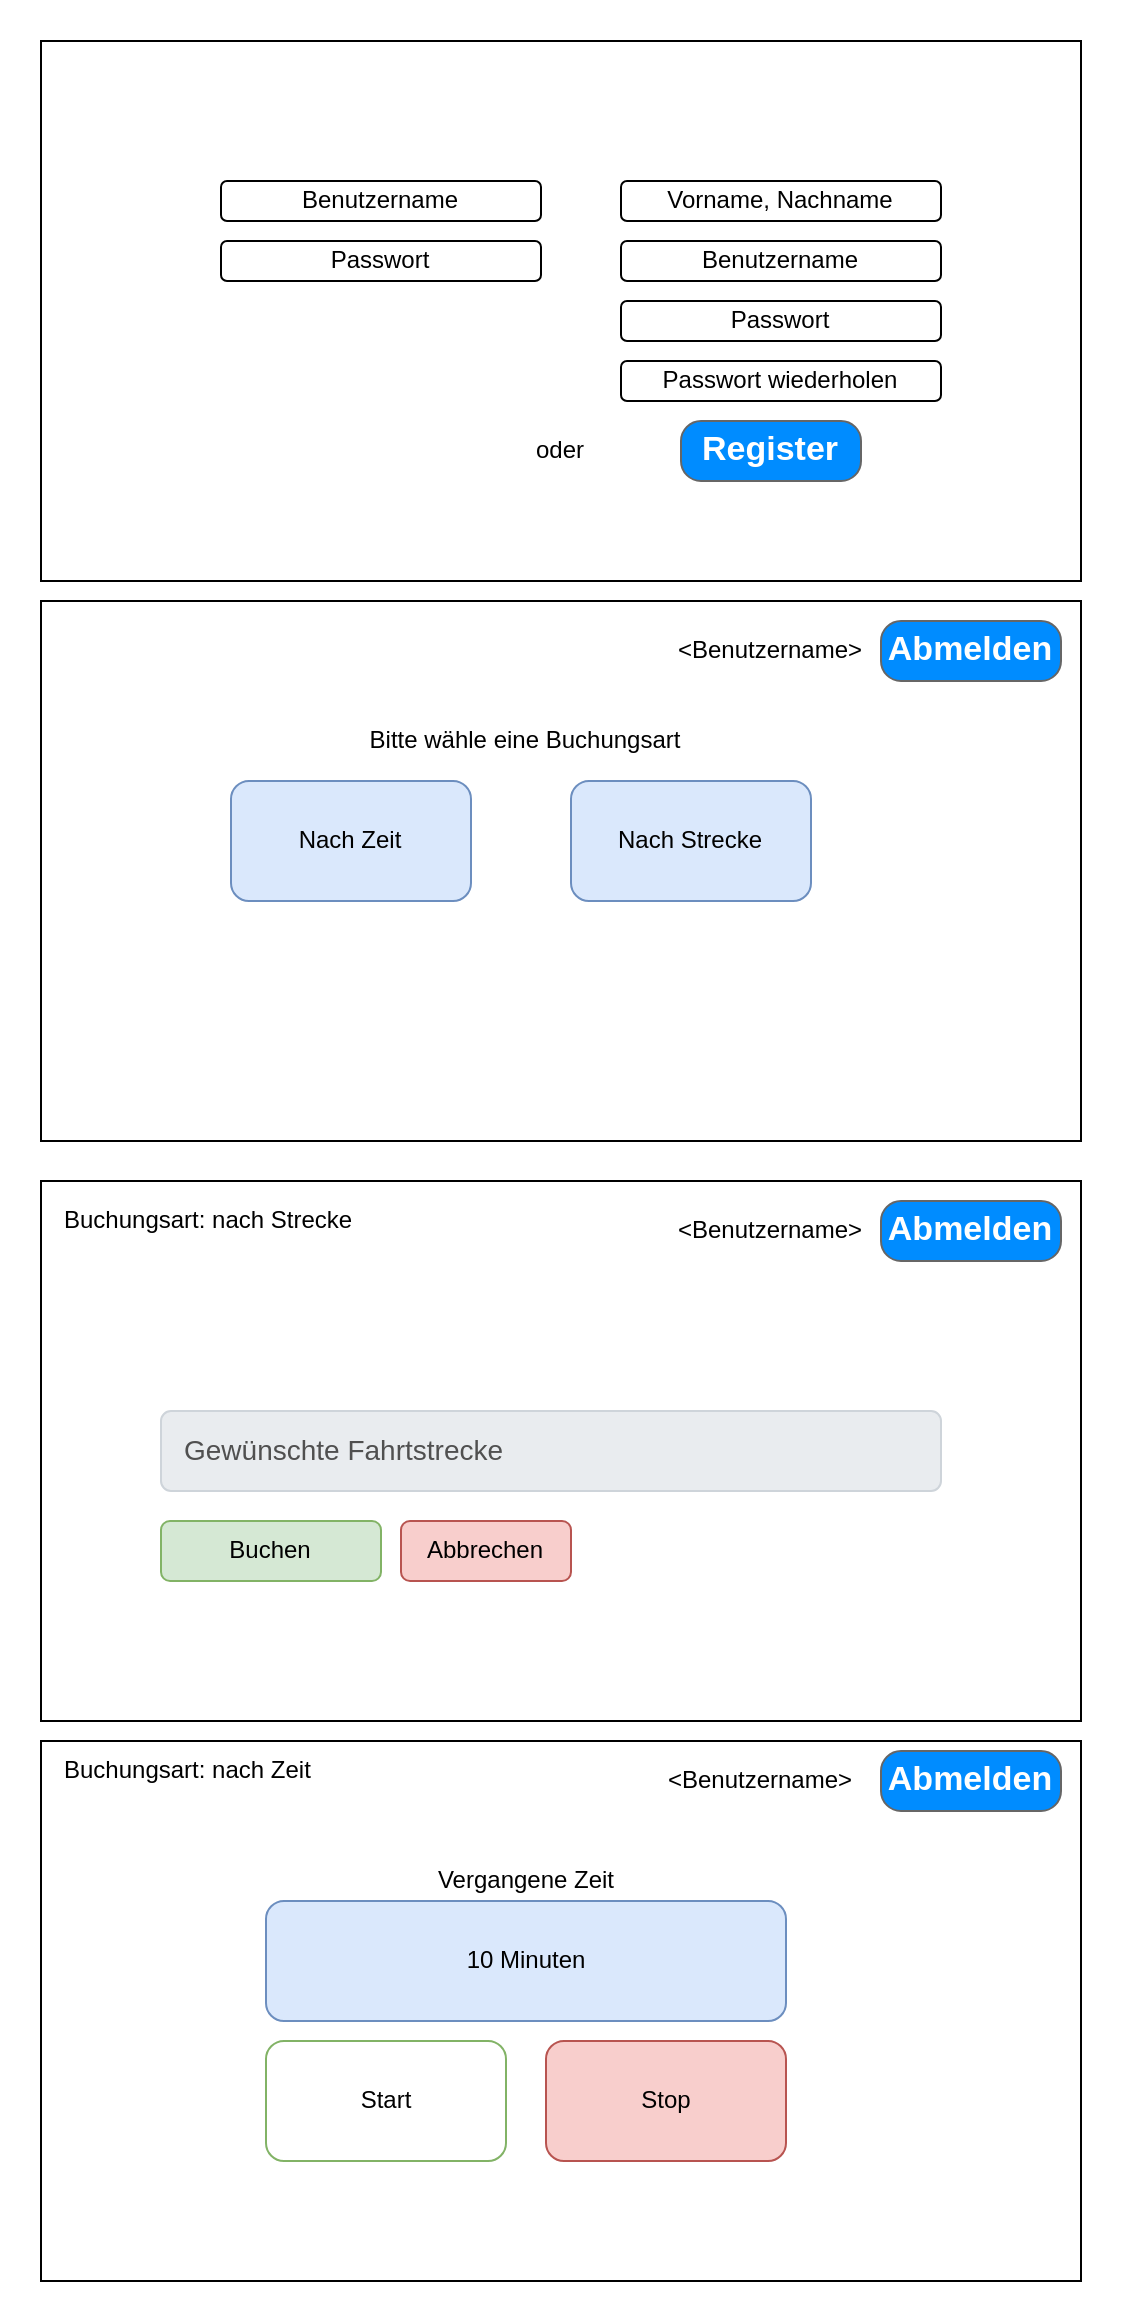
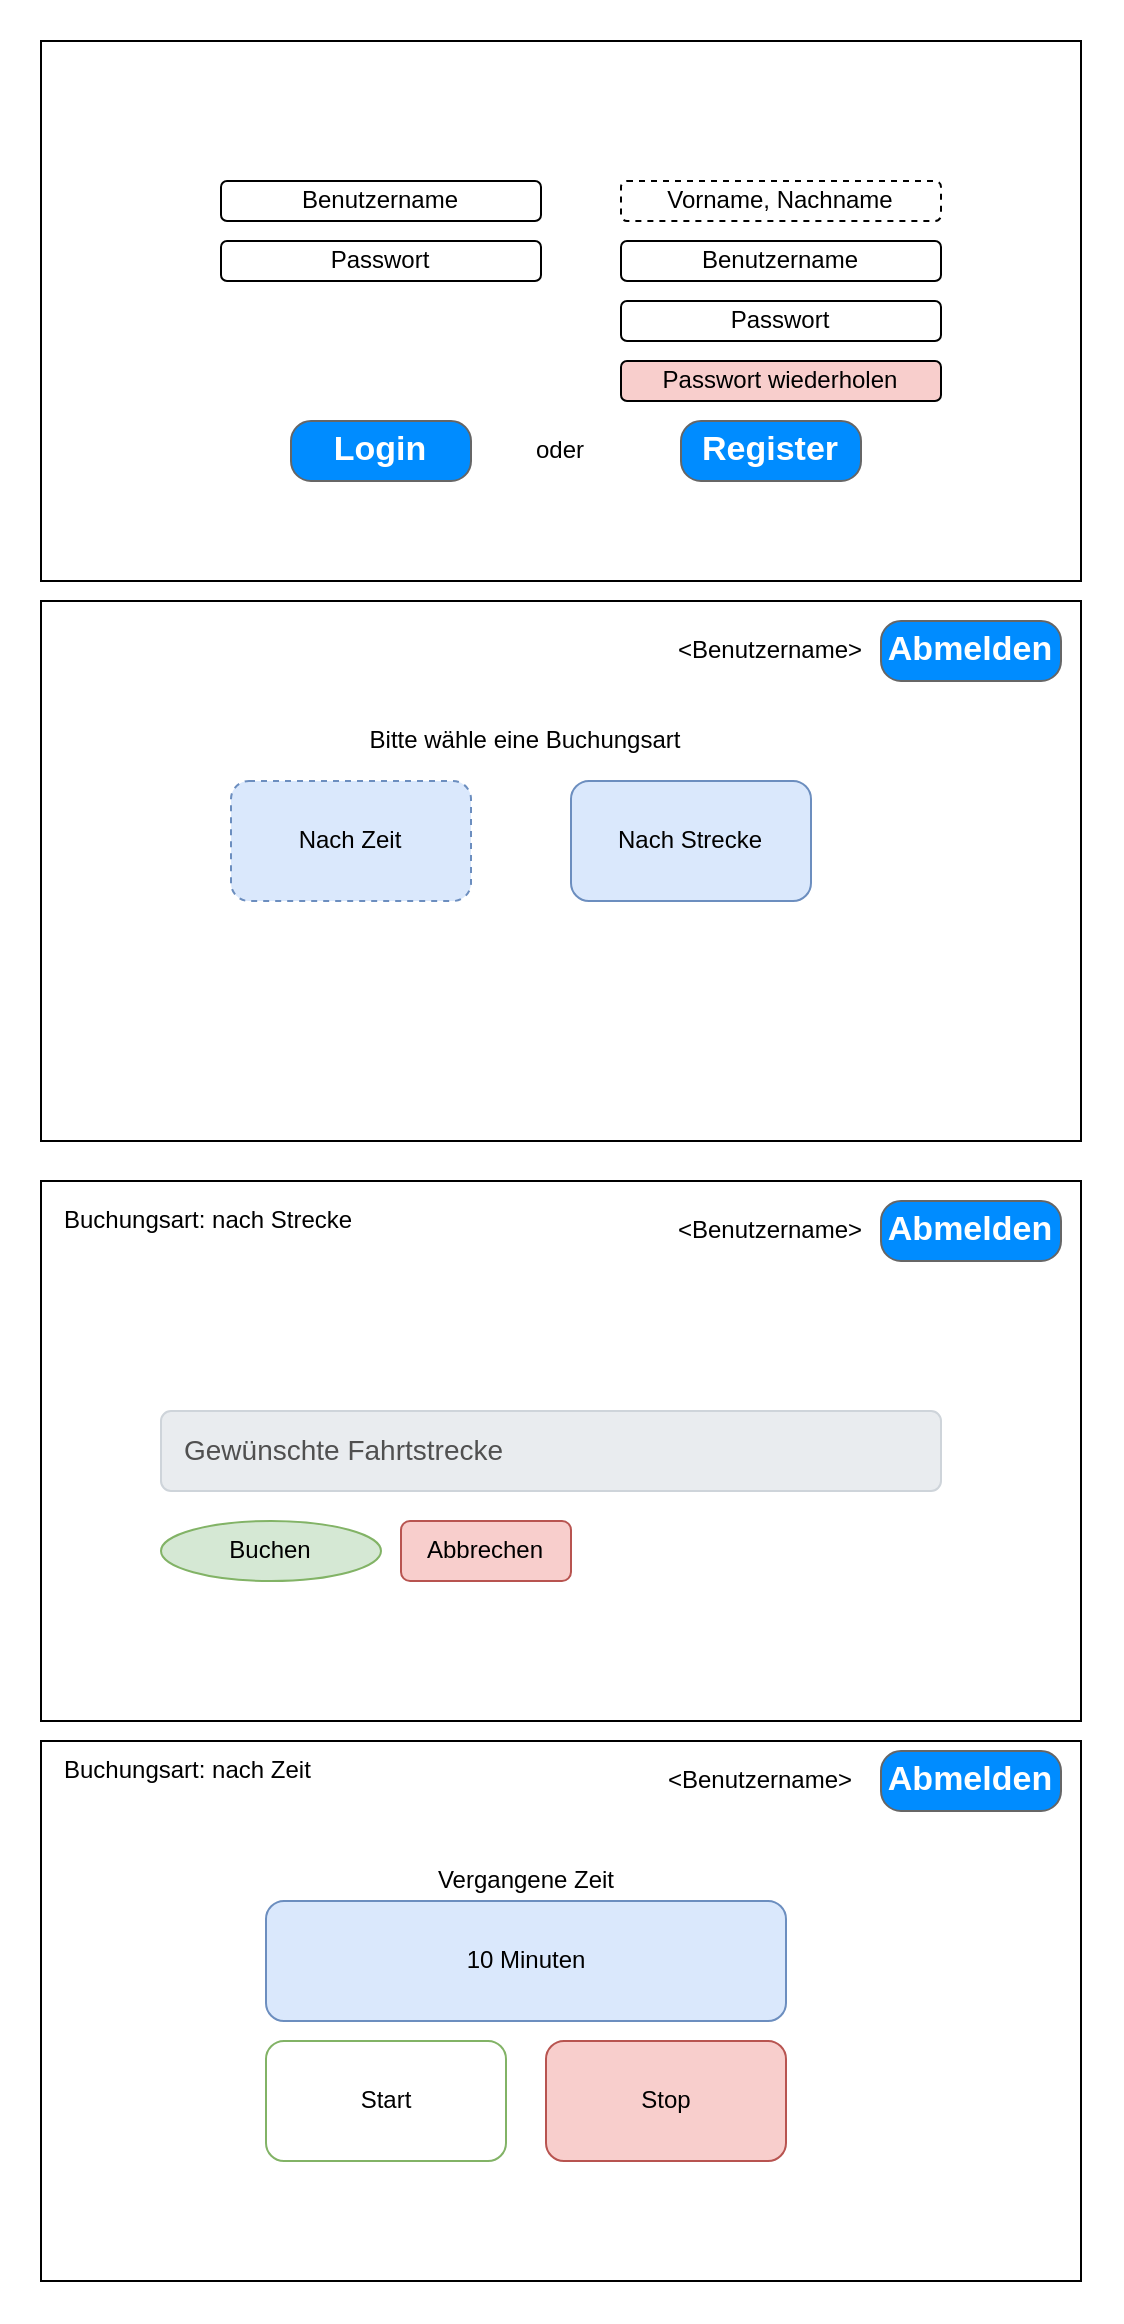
- <mxCell id="6" value="Vorname, Nachname" style="rounded=1;whiteSpace=wrap;html=1;fillColor=#ffffff;" vertex="1" parent="1"><mxGeometry x="310" y="90" width="160" height="20" as="geometry" /></mxCell>
+ <mxCell id="6" value="Vorname, Nachname" style="rounded=1;whiteSpace=wrap;html=1;fillColor=#ffffff;dashed=1;" vertex="1" parent="1"><mxGeometry x="310" y="90" width="160" height="20" as="geometry" /></mxCell>
- <mxCell id="9" value="Passwort wiederholen" style="rounded=1;whiteSpace=wrap;html=1;fillColor=#ffffff;" vertex="1" parent="1"><mxGeometry x="310" y="180" width="160" height="20" as="geometry" /></mxCell>
+ <mxCell id="9" value="Passwort wiederholen" style="rounded=1;whiteSpace=wrap;html=1;fillColor=#f8cecc;" vertex="1" parent="1"><mxGeometry x="310" y="180" width="160" height="20" as="geometry" /></mxCell>
+ <mxCell id="4" value="Login" style="strokeWidth=1;shadow=0;dashed=0;align=center;html=1;shape=mxgraph.mockup.buttons.button;strokeColor=#666666;fontColor=#ffffff;mainText=;buttonStyle=round;fontSize=17;fontStyle=1;fillColor=#008cff;whiteSpace=wrap;" vertex="1" parent="1"><mxGeometry x="145" y="210" width="90" height="30" as="geometry" /></mxCell>
- <mxCell id="15" value="Nach Zeit" style="rounded=1;whiteSpace=wrap;html=1;fillColor=#dae8fc;strokeColor=#6c8ebf;" vertex="1" parent="1"><mxGeometry x="115" y="390" width="120" height="60" as="geometry" /></mxCell>
+ <mxCell id="15" value="Nach Zeit" style="rounded=1;whiteSpace=wrap;html=1;fillColor=#dae8fc;strokeColor=#6c8ebf;dashed=1;" vertex="1" parent="1"><mxGeometry x="115" y="390" width="120" height="60" as="geometry" /></mxCell>
- <mxCell id="23" value="Buchen" style="rounded=1;whiteSpace=wrap;html=1;fillColor=#d5e8d4;strokeColor=#82b366;" vertex="1" parent="1"><mxGeometry x="80" y="760" width="110" height="30" as="geometry" /></mxCell>
+ <mxCell id="23" value="Buchen" style="ellipse;whiteSpace=wrap;html=1;fillColor=#d5e8d4;strokeColor=#82b366;" vertex="1" parent="1"><mxGeometry x="80" y="760" width="110" height="30" as="geometry" /></mxCell>
